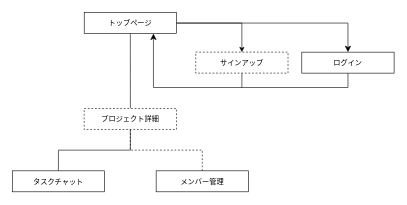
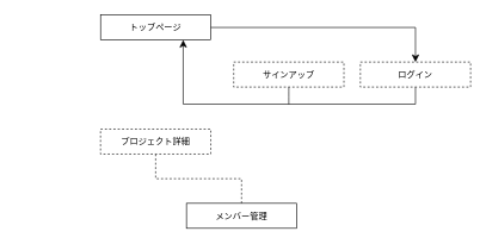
- <mxCell id="11" style="edgeStyle=orthogonalEdgeStyle;rounded=0;orthogonalLoop=1;jettySize=auto;html=1;entryX=0.5;entryY=0;entryDx=0;entryDy=0;fontSize=12;strokeColor=default;endArrow=classic;startFill=0;endFill=1;" edge="1" parent="1" source="3" target="5"><mxGeometry relative="1" as="geometry" /></mxCell>
- <mxCell id="7" value="ログイン" style="rounded=0;whiteSpace=wrap;html=1;" vertex="1" parent="1"><mxGeometry x="503" y="86" width="154" height="35" as="geometry" /></mxCell>
+ <mxCell id="7" value="ログイン" style="rounded=0;whiteSpace=wrap;html=1;dashed=1;" vertex="1" parent="1"><mxGeometry x="503" y="86" width="154" height="35" as="geometry" /></mxCell>
- <mxCell id="2" style="edgeStyle=none;curved=1;rounded=0;orthogonalLoop=1;jettySize=auto;html=1;exitX=0.5;exitY=1;exitDx=0;exitDy=0;entryX=0.5;entryY=0;entryDx=0;entryDy=0;fontSize=12;startSize=8;endSize=8;endArrow=none;startFill=0;endFill=1;" edge="1" parent="1" source="3" target="10"><mxGeometry relative="1" as="geometry" /></mxCell>
- <mxCell id="8" style="edgeStyle=orthogonalEdgeStyle;rounded=0;orthogonalLoop=1;jettySize=auto;html=1;entryX=0.5;entryY=0;entryDx=0;entryDy=0;fontSize=12;startSize=8;endSize=8;endArrow=none;startFill=0;" edge="1" parent="1" source="10" target="14"><mxGeometry relative="1" as="geometry" /></mxCell>
- <mxCell id="14" value="タスクチャット" style="rounded=0;whiteSpace=wrap;html=1;" vertex="1" parent="1"><mxGeometry x="20" y="284" width="154" height="35" as="geometry" /></mxCell>
